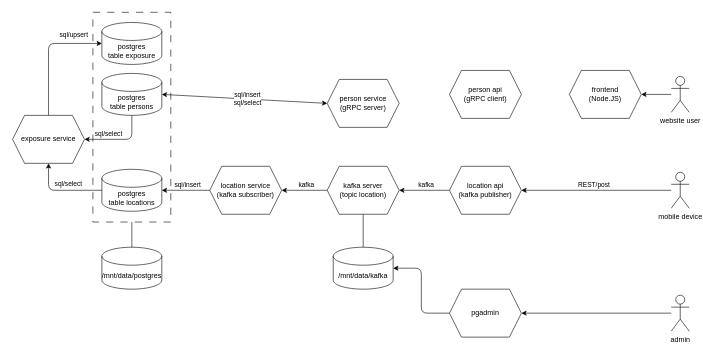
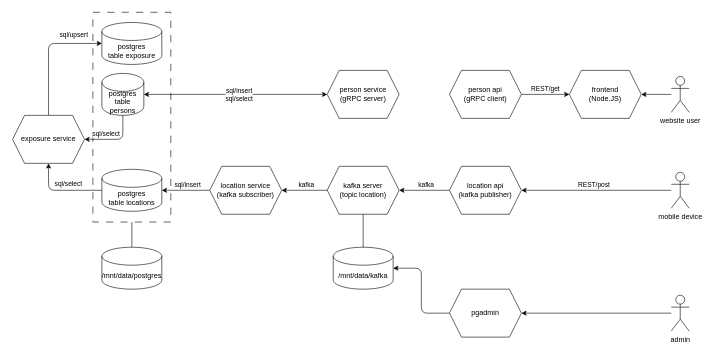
- <mxCell id="7" value="postgres&lt;br&gt;table persons" style="shape=cylinder3;whiteSpace=wrap;html=1;boundedLbl=1;backgroundOutline=1;size=15;" parent="1" vertex="1"><mxGeometry x="169" y="122" width="100" height="70" as="geometry" /></mxCell>
+ <mxCell id="7" value="postgres&lt;br&gt;table persons" style="shape=cylinder3;whiteSpace=wrap;html=1;boundedLbl=1;backgroundOutline=1;size=15;" parent="1" vertex="1"><mxGeometry x="169" y="122" width="70" height="70" as="geometry" /></mxCell>
+ <mxCell id="13" style="edgeStyle=orthogonalEdgeStyle;html=1;exitX=1;exitY=0.5;exitDx=0;exitDy=0;entryX=0;entryY=0.5;entryDx=0;entryDy=0;" parent="1" source="15" target="30" edge="1"><mxGeometry relative="1" as="geometry" /></mxCell>
+ <mxCell id="14" value="REST/get" style="edgeLabel;html=1;align=center;verticalAlign=middle;resizable=0;points=[];" parent="13" vertex="1" connectable="0"><mxGeometry x="0.08" y="1" relative="1" as="geometry"><mxPoint x="-4" y="-9" as="offset" /></mxGeometry></mxCell>
- <mxCell id="12" value="person service&lt;br&gt;(gRPC server)" style="shape=hexagon;perimeter=hexagonPerimeter2;whiteSpace=wrap;html=1;fixedSize=1;" parent="1" vertex="1"><mxGeometry x="545" y="132" width="120" height="80" as="geometry" /></mxCell>
+ <mxCell id="12" value="person service&lt;br&gt;(gRPC server)" style="shape=hexagon;perimeter=hexagonPerimeter2;whiteSpace=wrap;html=1;fixedSize=1;" parent="1" vertex="1"><mxGeometry x="545" y="117" width="120" height="80" as="geometry" /></mxCell>
